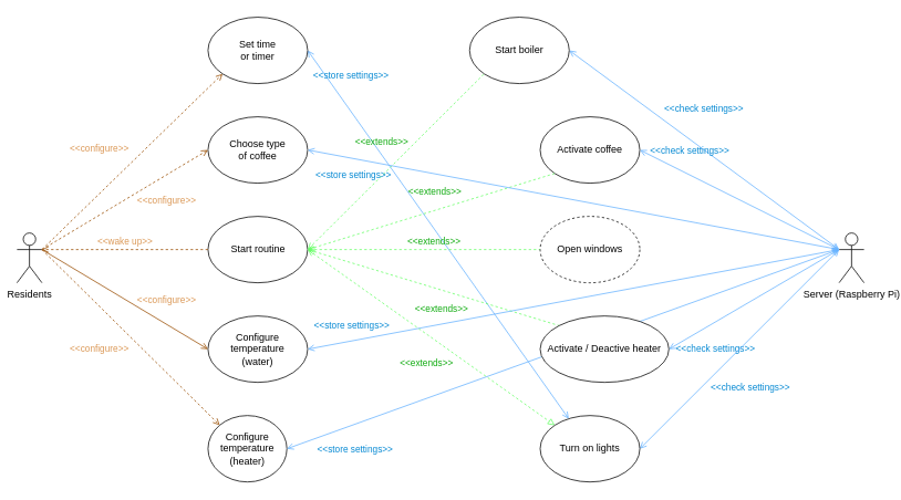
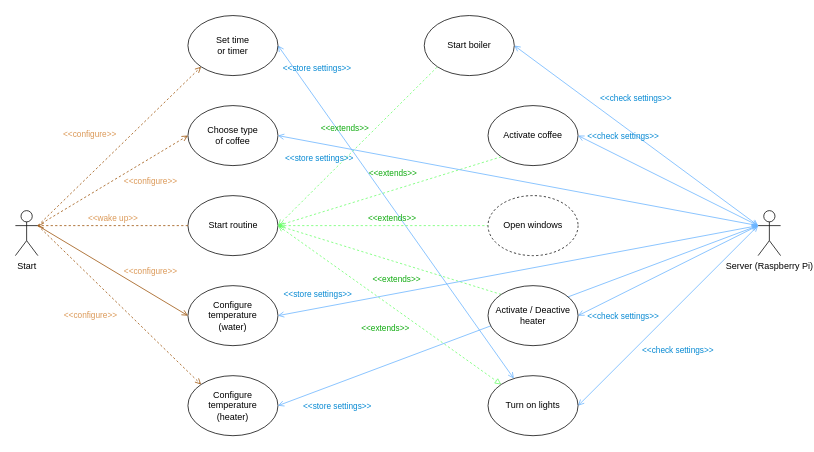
- <mxCell id="3" value="Residents" style="shape=umlActor;verticalLabelPosition=bottom;verticalAlign=top;html=1;outlineConnect=0;" vertex="1" parent="1"><mxGeometry x="20" y="280" width="30" height="60" as="geometry" /></mxCell>
+ <mxCell id="3" value="Start" style="shape=umlActor;verticalLabelPosition=bottom;verticalAlign=top;html=1;outlineConnect=0;" vertex="1" parent="1"><mxGeometry x="20" y="280" width="30" height="60" as="geometry" /></mxCell>
- <mxCell id="29" value="Activate / Deactive heater" style="ellipse;whiteSpace=wrap;html=1;" vertex="1" parent="1"><mxGeometry x="650" y="380" width="155" height="80" as="geometry" /></mxCell>
+ <mxCell id="29" value="Activate / Deactive heater" style="ellipse;whiteSpace=wrap;html=1;" vertex="1" parent="1"><mxGeometry x="650" y="380" width="120" height="80" as="geometry" /></mxCell>
- <mxCell id="7" value="Configure temperature&lt;div&gt;(heater)&lt;/div&gt;" style="ellipse;whiteSpace=wrap;html=1;" vertex="1" parent="1"><mxGeometry x="250" y="500" width="95" height="80" as="geometry" /></mxCell>
+ <mxCell id="7" value="Configure temperature&lt;div&gt;(heater)&lt;/div&gt;" style="ellipse;whiteSpace=wrap;html=1;" vertex="1" parent="1"><mxGeometry x="250" y="500" width="120" height="80" as="geometry" /></mxCell>
